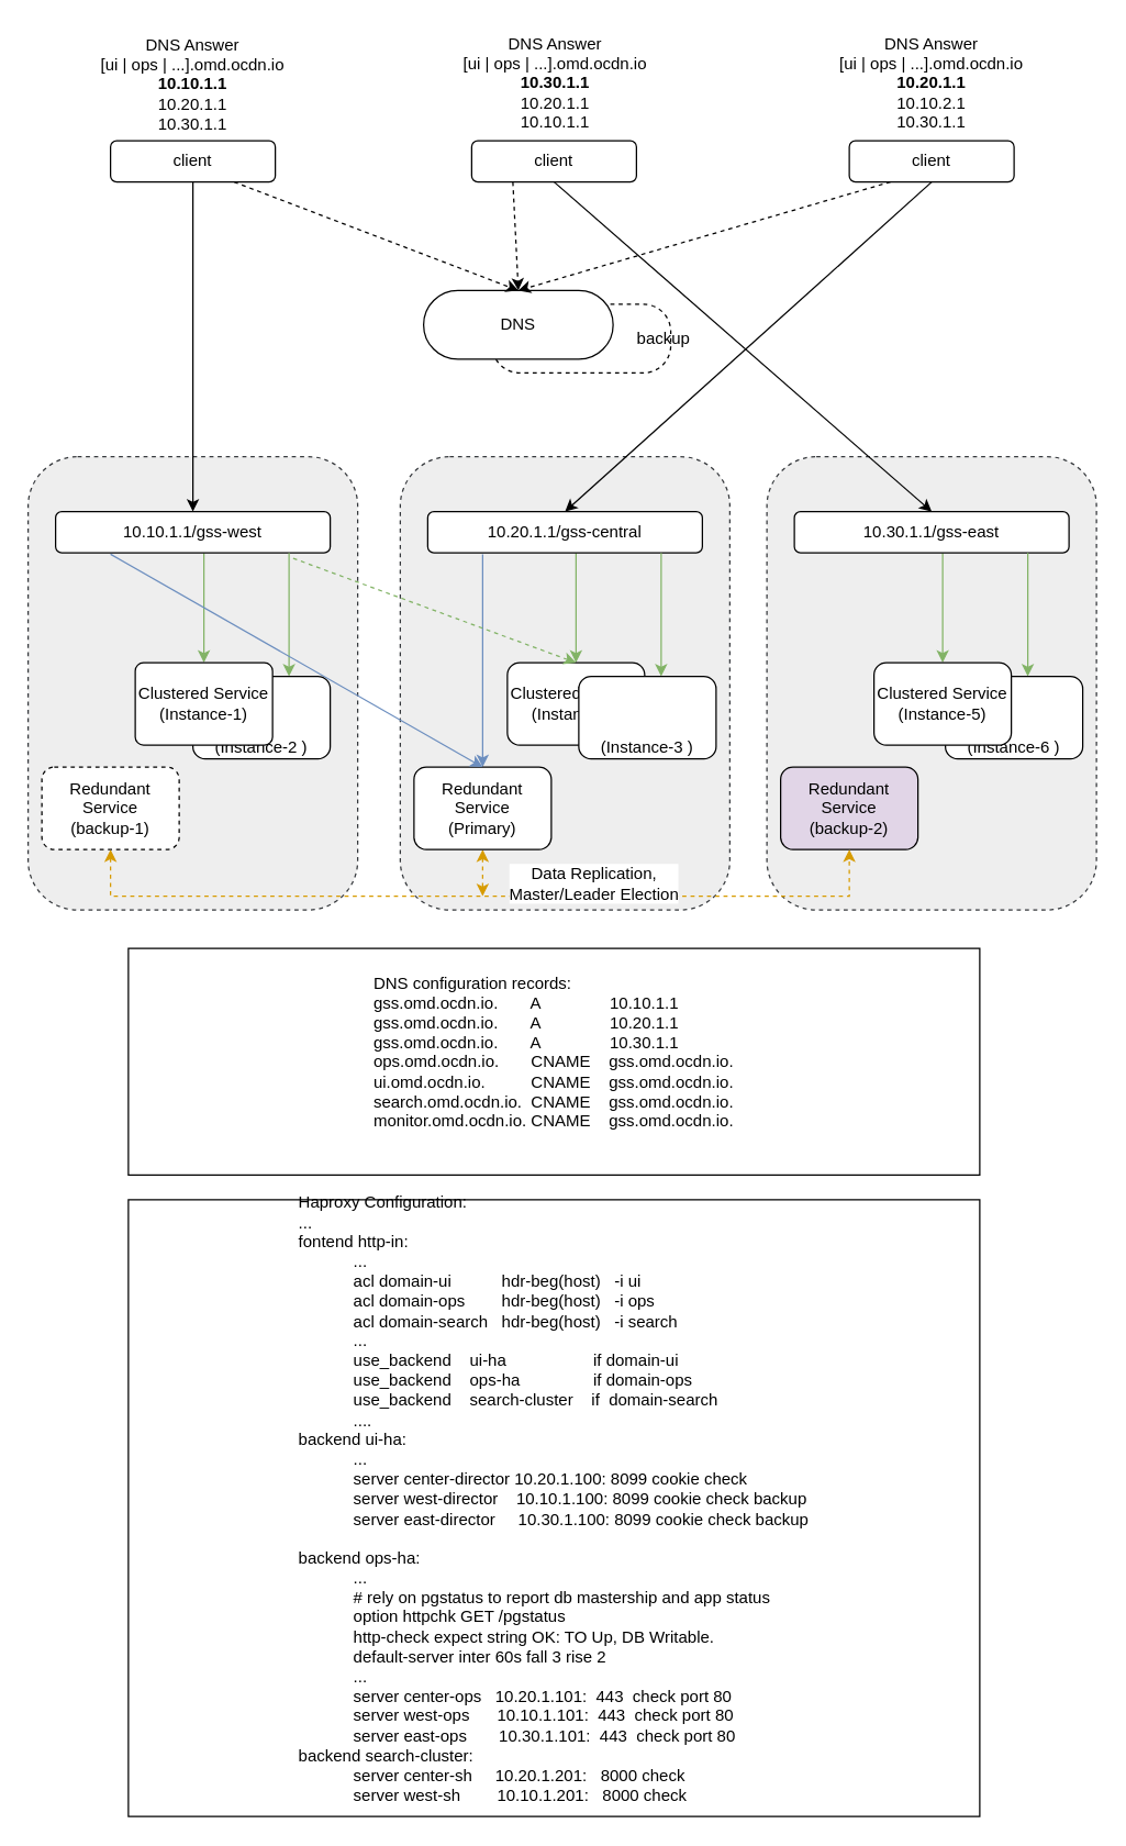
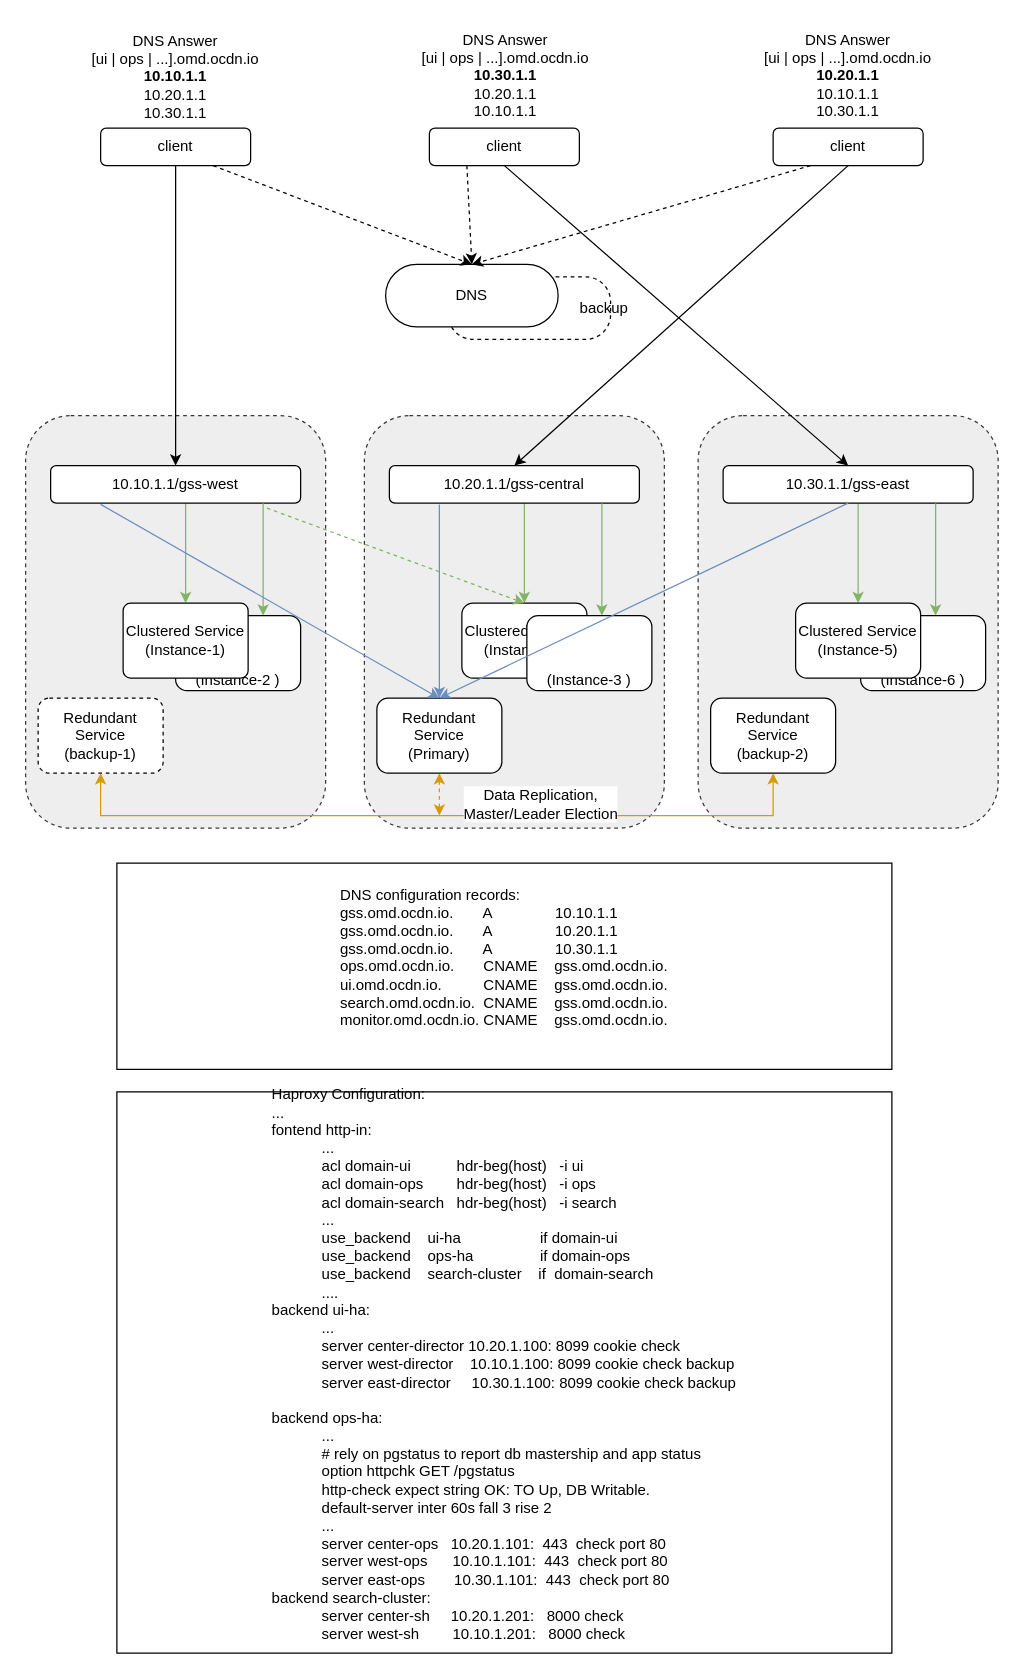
- <mxCell id="39" value="&lt;span&gt;DNS Answer&lt;/span&gt;&lt;br&gt;&lt;span&gt;&amp;nbsp;[ui | ops | ...].omd.ocdn.io&amp;nbsp;&lt;/span&gt;&lt;br&gt;&lt;span&gt;&lt;b&gt;10.20.1.1&lt;br&gt;&lt;/b&gt;10.10.2.1&lt;br&gt;10.30.1.1&lt;/span&gt;" style="text;html=1;strokeColor=none;fillColor=none;align=center;verticalAlign=middle;whiteSpace=wrap;rounded=0;shadow=0;dashed=1;" parent="1" vertex="1"><mxGeometry x="603" y="20" width="150" height="80" as="geometry" /></mxCell>
+ <mxCell id="39" value="&lt;span&gt;DNS Answer&lt;/span&gt;&lt;br&gt;&lt;span&gt;&amp;nbsp;[ui | ops | ...].omd.ocdn.io&amp;nbsp;&lt;/span&gt;&lt;br&gt;&lt;span&gt;&lt;b&gt;10.20.1.1&lt;br&gt;&lt;/b&gt;10.10.1.1&lt;br&gt;10.30.1.1&lt;/span&gt;" style="text;html=1;strokeColor=none;fillColor=none;align=center;verticalAlign=middle;whiteSpace=wrap;rounded=0;shadow=0;dashed=1;" parent="1" vertex="1"><mxGeometry x="603" y="20" width="150" height="80" as="geometry" /></mxCell>
+ <mxCell id="48" style="edgeStyle=none;rounded=0;html=1;jettySize=auto;orthogonalLoop=1;entryX=0.5;entryY=0;exitX=0.5;exitY=1;fillColor=#dae8fc;strokeColor=#6c8ebf;" parent="1" source="26" target="20" edge="1"><mxGeometry relative="1" as="geometry"><mxPoint x="628" y="403" as="sourcePoint" /><mxPoint x="621.838" y="532" as="targetPoint" /></mxGeometry></mxCell>
- <mxCell id="27" value="Redundant Service&lt;br&gt;(backup-2)&lt;br&gt;" style="rounded=1;whiteSpace=wrap;html=1;shadow=0;strokeColor=#000000;fillColor=#e1d5e7;" parent="1" vertex="1"><mxGeometry x="568" y="558" width="100" height="60" as="geometry" /></mxCell>
+ <mxCell id="27" value="Redundant Service&lt;br&gt;(backup-2)&lt;br&gt;" style="rounded=1;whiteSpace=wrap;html=1;shadow=0;strokeColor=#000000;fillColor=#ffffff;" parent="1" vertex="1"><mxGeometry x="568" y="558" width="100" height="60" as="geometry" /></mxCell>
- <mxCell id="43" style="edgeStyle=elbowEdgeStyle;rounded=0;elbow=vertical;html=1;exitX=0.5;exitY=1;entryX=0.5;entryY=1;dashed=1;jettySize=auto;orthogonalLoop=1;startArrow=classic;startFill=1;fillColor=#ffe6cc;strokeColor=#d79b00;" parent="1" source="11" target="27" edge="1"><mxGeometry relative="1" as="geometry"><Array as="points"><mxPoint x="349" y="652" /></Array></mxGeometry></mxCell>
+ <mxCell id="43" style="edgeStyle=elbowEdgeStyle;rounded=0;elbow=vertical;html=1;exitX=0.5;exitY=1;entryX=0.5;entryY=1;dashed=0;jettySize=auto;orthogonalLoop=1;startArrow=classic;startFill=1;fillColor=#ffe6cc;strokeColor=#d79b00;" parent="1" source="11" target="27" edge="1"><mxGeometry relative="1" as="geometry"><Array as="points"><mxPoint x="349" y="652" /></Array></mxGeometry></mxCell>
